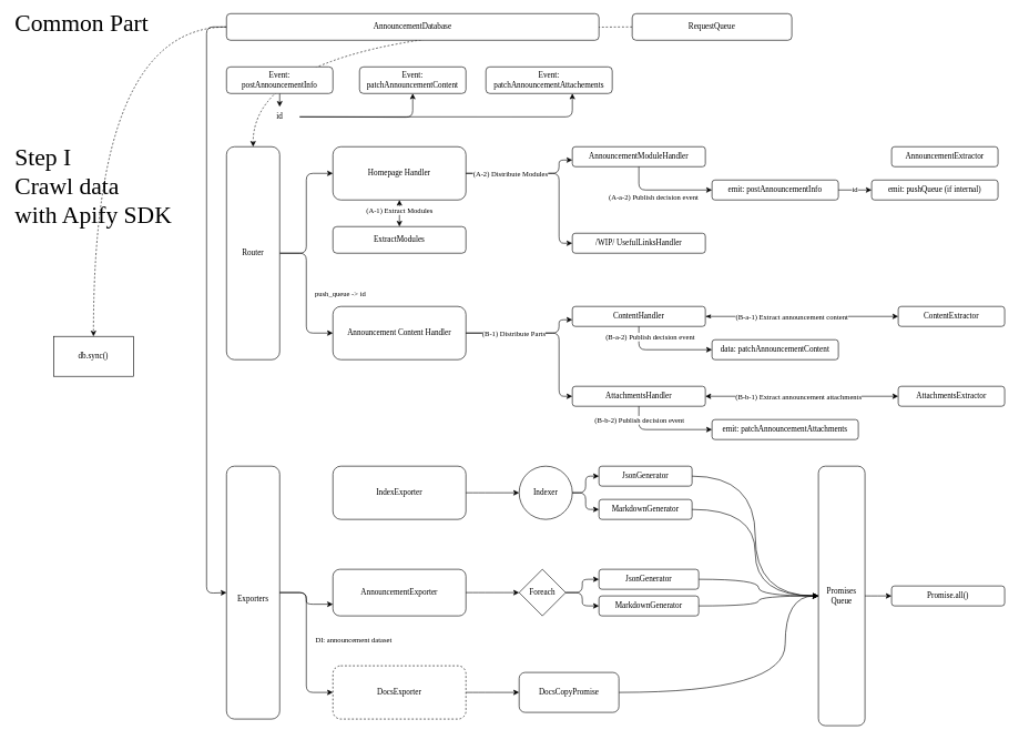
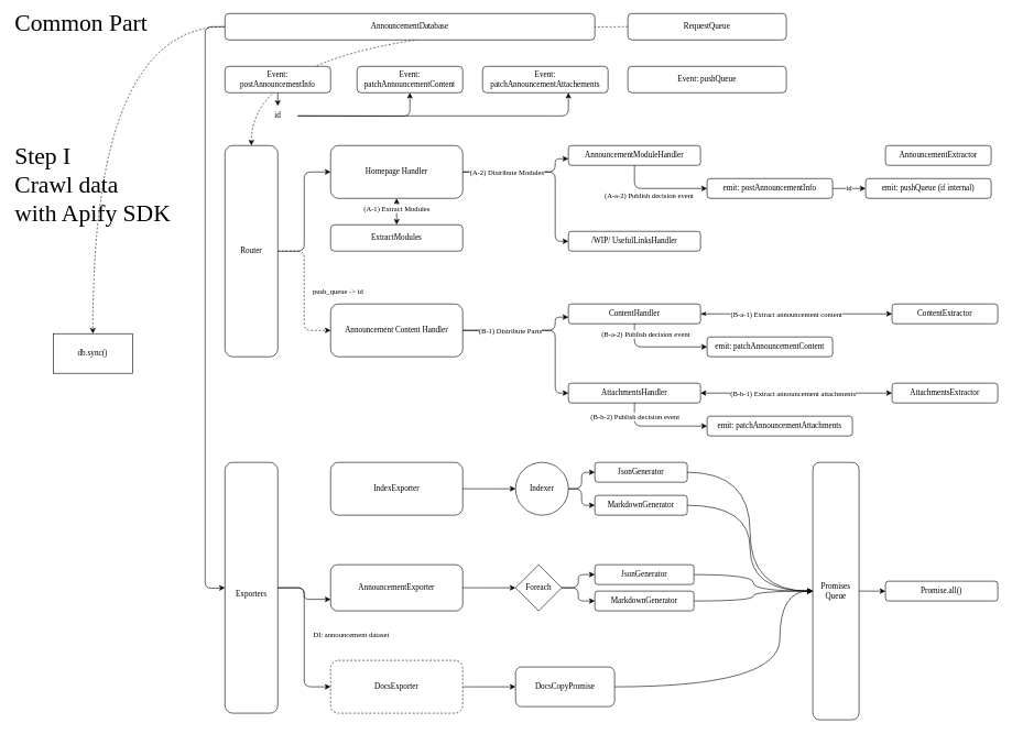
+ <mxCell id="9" value="Event: pushQueue" style="rounded=1;whiteSpace=wrap;html=1;fontFamily=IBM Plex Sans;fontSource=https%3A%2F%2Ffonts.googleapis.com%2Fcss%3Ffamily%3DIBM%2BPlex%2BSans;" parent="1" vertex="1"><mxGeometry x="950" y="100" width="240" height="40" as="geometry" /></mxCell>
- <mxCell id="30" style="edgeStyle=orthogonalEdgeStyle;rounded=1;orthogonalLoop=1;jettySize=auto;html=1;startArrow=none;startFill=0;fontFamily=IBM Plex Sans;fontSource=https%3A%2F%2Ffonts.googleapis.com%2Fcss%3Ffamily%3DIBM%2BPlex%2BSans;" parent="17" source="32" target="19" edge="1"><mxGeometry relative="1" as="geometry" /></mxCell>
+ <mxCell id="30" style="edgeStyle=orthogonalEdgeStyle;rounded=1;orthogonalLoop=1;jettySize=auto;html=1;startArrow=none;startFill=0;fontFamily=IBM Plex Sans;fontSource=https%3A%2F%2Ffonts.googleapis.com%2Fcss%3Ffamily%3DIBM%2BPlex%2BSans;dashed=1;" parent="17" source="32" target="19" edge="1"><mxGeometry relative="1" as="geometry" /></mxCell>
- <mxCell id="48" value="data: patchAnnouncementContent" style="rounded=1;whiteSpace=wrap;html=1;fontFamily=IBM Plex Sans;fontSource=https%3A%2F%2Ffonts.googleapis.com%2Fcss%3Ffamily%3DIBM%2BPlex%2BSans;" parent="17" vertex="1"><mxGeometry x="730" y="290" width="190" height="30" as="geometry" /></mxCell>
+ <mxCell id="48" value="emit: patchAnnouncementContent" style="rounded=1;whiteSpace=wrap;html=1;fontFamily=IBM Plex Sans;fontSource=https%3A%2F%2Ffonts.googleapis.com%2Fcss%3Ffamily%3DIBM%2BPlex%2BSans;" parent="17" vertex="1"><mxGeometry x="730" y="290" width="190" height="30" as="geometry" /></mxCell>
